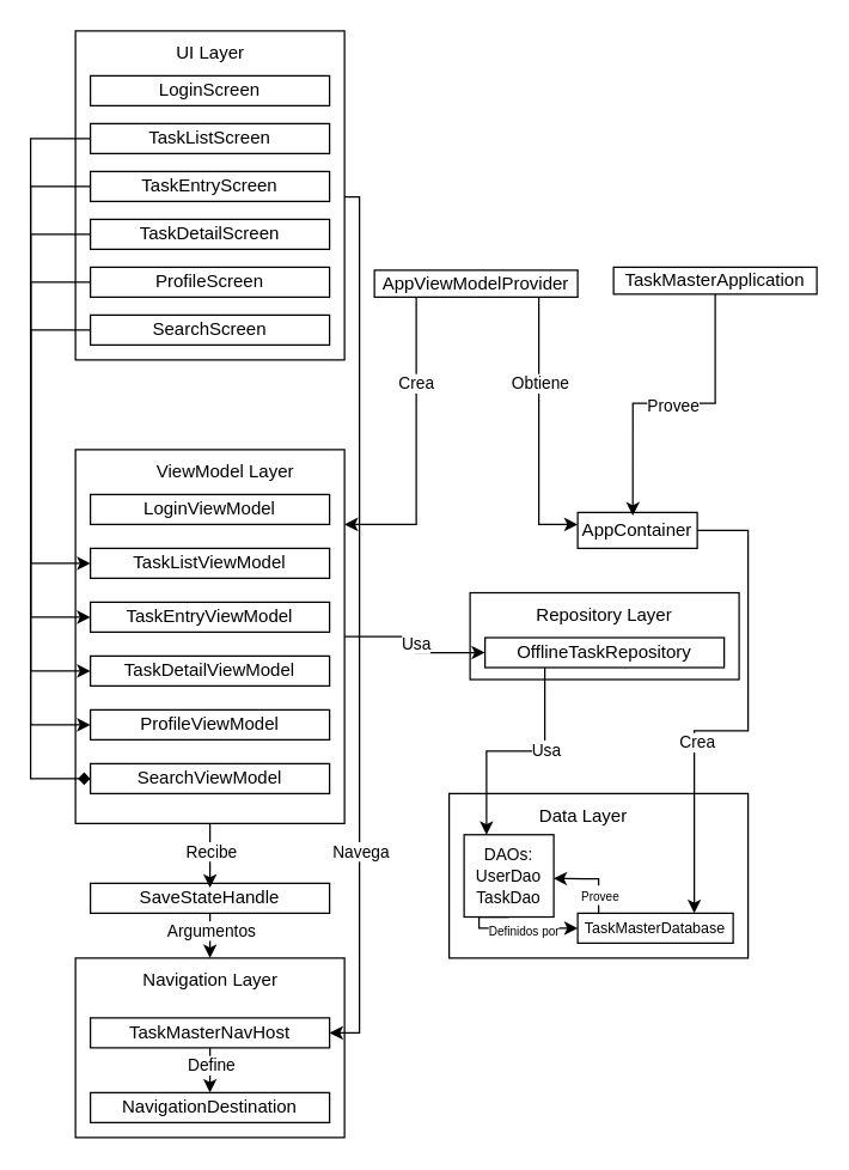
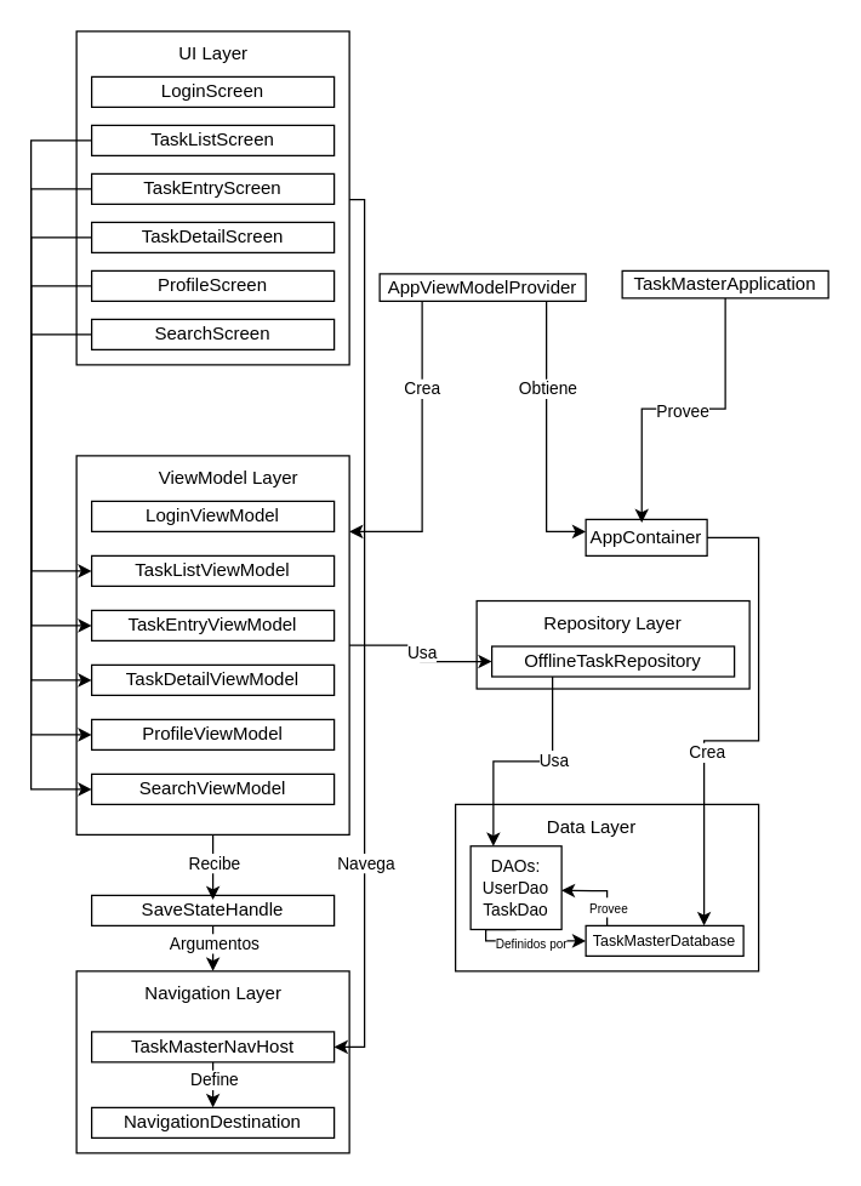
- <mxCell id="26" style="edgeStyle=orthogonalEdgeStyle;rounded=0;orthogonalLoop=1;jettySize=auto;html=1;exitX=0;exitY=0.5;exitDx=0;exitDy=0;entryX=0;entryY=0.5;entryDx=0;entryDy=0;endArrow=diamond;" edge="1" parent="1" source="20" target="21"><mxGeometry relative="1" as="geometry"><Array as="points"><mxPoint x="20" y="220" /><mxPoint x="20" y="520" /></Array></mxGeometry></mxCell>
+ <mxCell id="26" style="edgeStyle=orthogonalEdgeStyle;rounded=0;orthogonalLoop=1;jettySize=auto;html=1;exitX=0;exitY=0.5;exitDx=0;exitDy=0;entryX=0;entryY=0.5;entryDx=0;entryDy=0;" edge="1" parent="1" source="20" target="21"><mxGeometry relative="1" as="geometry"><Array as="points"><mxPoint x="20" y="220" /><mxPoint x="20" y="520" /></Array></mxGeometry></mxCell>
